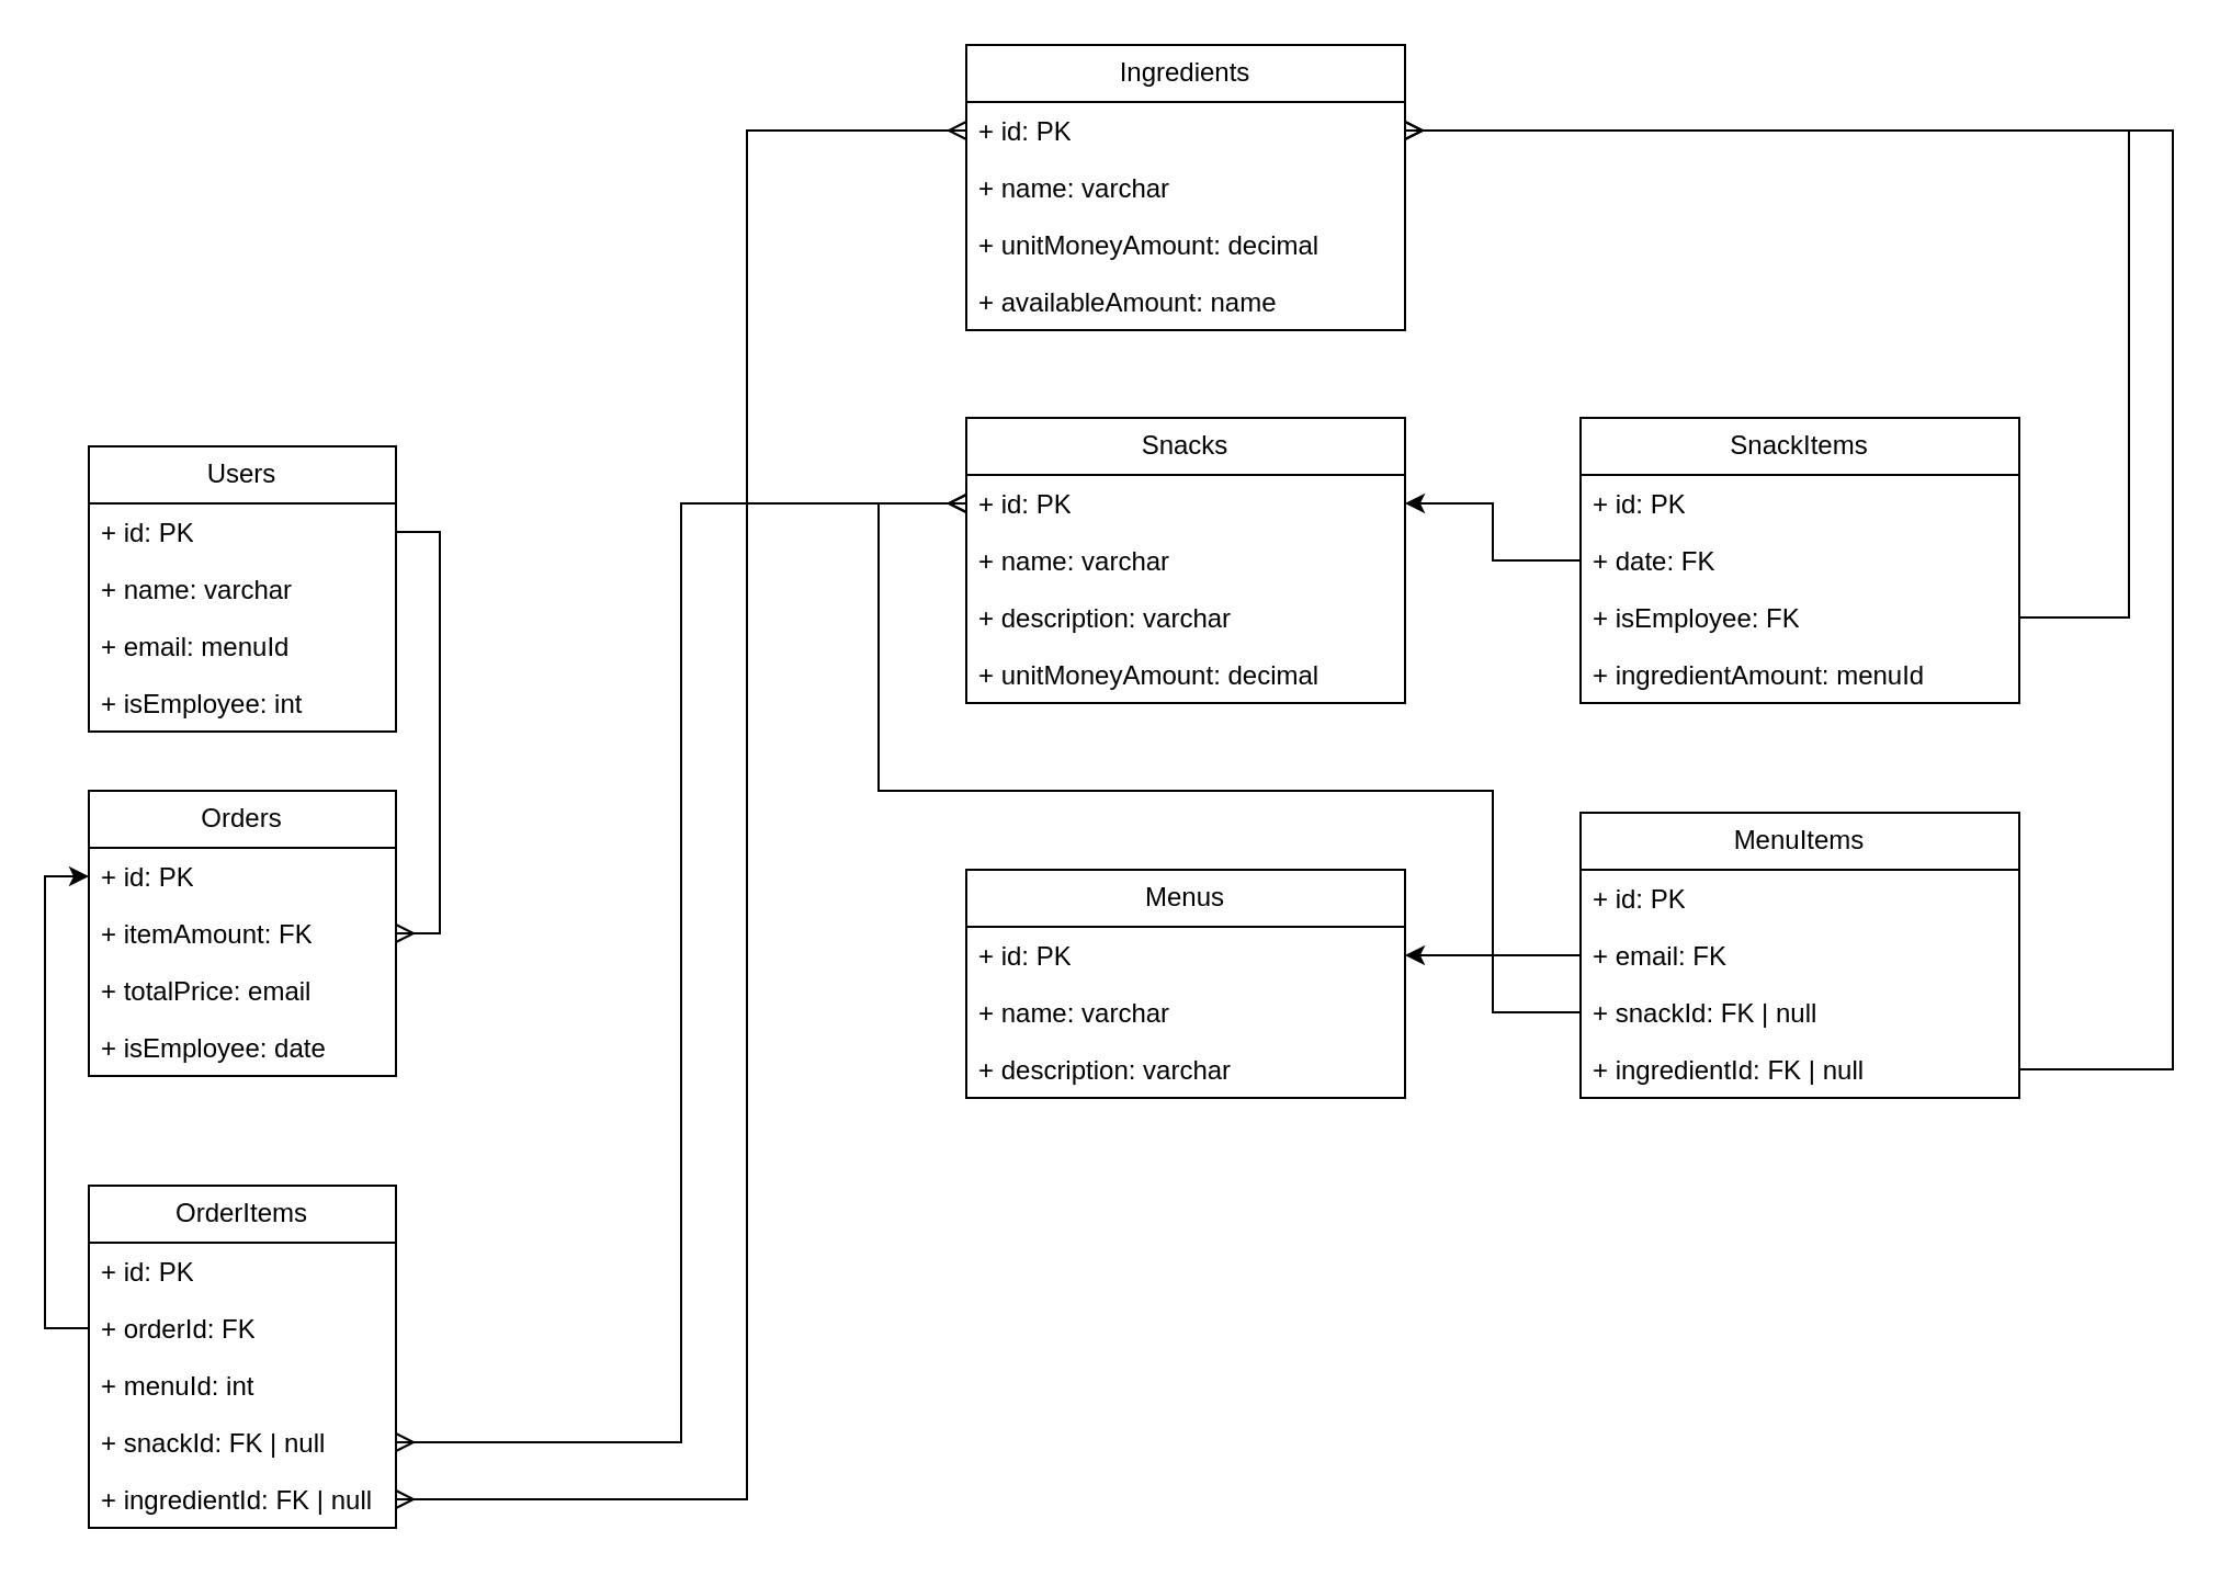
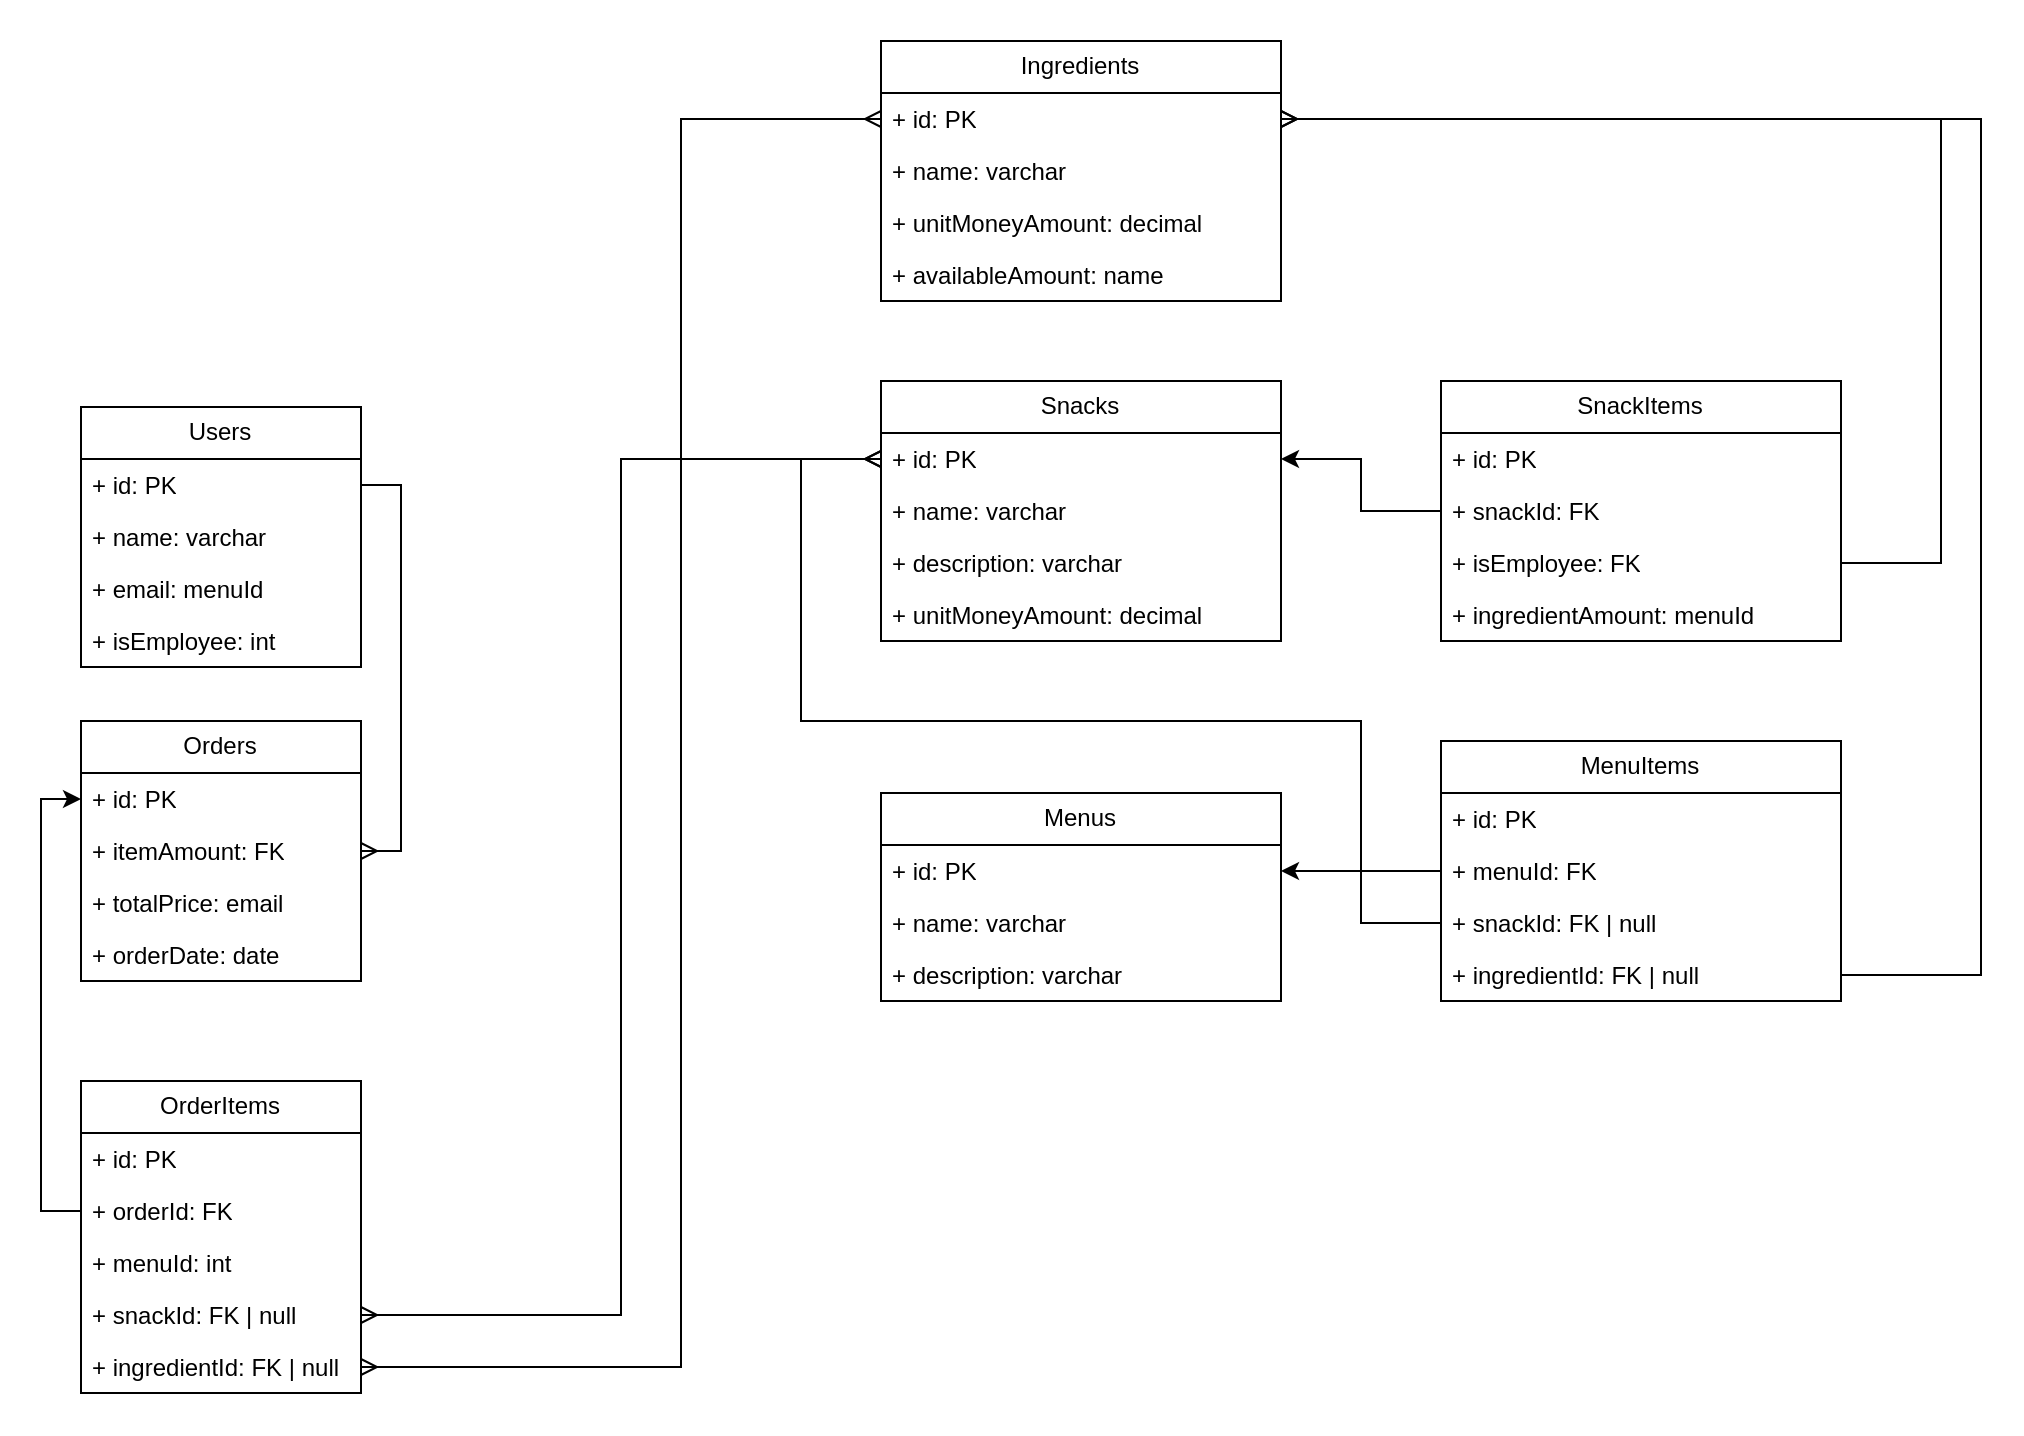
- <mxCell id="19" value="+ date: FK" style="text;strokeColor=none;fillColor=none;align=left;verticalAlign=top;spacingLeft=4;spacingRight=4;overflow=hidden;rotatable=0;points=[[0,0.5],[1,0.5]];portConstraint=eastwest;whiteSpace=wrap;html=1;" parent="17" vertex="1"><mxGeometry y="52" width="200" height="26" as="geometry" /></mxCell>
+ <mxCell id="19" value="+ snackId: FK" style="text;strokeColor=none;fillColor=none;align=left;verticalAlign=top;spacingLeft=4;spacingRight=4;overflow=hidden;rotatable=0;points=[[0,0.5],[1,0.5]];portConstraint=eastwest;whiteSpace=wrap;html=1;" parent="17" vertex="1"><mxGeometry y="52" width="200" height="26" as="geometry" /></mxCell>
- <mxCell id="30" value="+ email: FK" style="text;strokeColor=none;fillColor=none;align=left;verticalAlign=top;spacingLeft=4;spacingRight=4;overflow=hidden;rotatable=0;points=[[0,0.5],[1,0.5]];portConstraint=eastwest;whiteSpace=wrap;html=1;" parent="28" vertex="1"><mxGeometry y="52" width="200" height="26" as="geometry" /></mxCell>
+ <mxCell id="30" value="+ menuId: FK" style="text;strokeColor=none;fillColor=none;align=left;verticalAlign=top;spacingLeft=4;spacingRight=4;overflow=hidden;rotatable=0;points=[[0,0.5],[1,0.5]];portConstraint=eastwest;whiteSpace=wrap;html=1;" parent="28" vertex="1"><mxGeometry y="52" width="200" height="26" as="geometry" /></mxCell>
- <mxCell id="40" value="+ isEmployee: date" style="text;strokeColor=none;fillColor=none;align=left;verticalAlign=top;spacingLeft=4;spacingRight=4;overflow=hidden;rotatable=0;points=[[0,0.5],[1,0.5]];portConstraint=eastwest;whiteSpace=wrap;html=1;" parent="36" vertex="1"><mxGeometry y="104" width="140" height="26" as="geometry" /></mxCell>
+ <mxCell id="40" value="+ orderDate: date" style="text;strokeColor=none;fillColor=none;align=left;verticalAlign=top;spacingLeft=4;spacingRight=4;overflow=hidden;rotatable=0;points=[[0,0.5],[1,0.5]];portConstraint=eastwest;whiteSpace=wrap;html=1;" parent="36" vertex="1"><mxGeometry y="104" width="140" height="26" as="geometry" /></mxCell>
